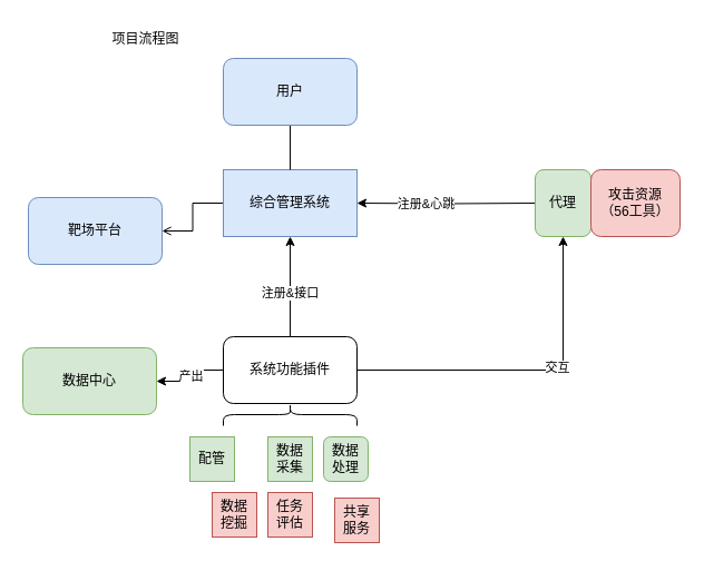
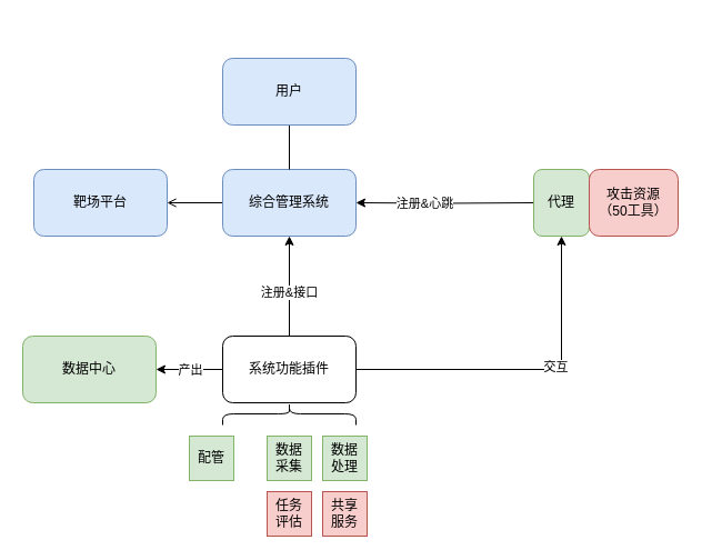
- <mxCell id="26" value="项目流程图" style="text;html=1;align=center;verticalAlign=middle;resizable=0;points=[];autosize=1;strokeColor=none;fillColor=none;" vertex="1" parent="1"><mxGeometry x="90" y="20" width="80" height="30" as="geometry" /></mxCell>
- <mxCell id="4" value="综合管理系统" style="whiteSpace=wrap;html=1;fillColor=#dae8fc;strokeColor=#6c8ebf;rounded=0;" vertex="1" parent="1"><mxGeometry x="200" y="152" width="120" height="60" as="geometry" /></mxCell>
+ <mxCell id="4" value="综合管理系统" style="rounded=1;whiteSpace=wrap;html=1;fillColor=#dae8fc;strokeColor=#6c8ebf;" vertex="1" parent="1"><mxGeometry x="200" y="152" width="120" height="60" as="geometry" /></mxCell>
- <mxCell id="25" value="攻击资源&lt;div&gt;（56工具）&lt;/div&gt;" style="rounded=1;whiteSpace=wrap;html=1;fillColor=#f8cecc;strokeColor=#b85450;" vertex="1" parent="1"><mxGeometry x="530" y="152" width="80" height="60" as="geometry" /></mxCell>
+ <mxCell id="25" value="攻击资源&lt;div&gt;（50工具）&lt;/div&gt;" style="rounded=1;whiteSpace=wrap;html=1;fillColor=#f8cecc;strokeColor=#b85450;" vertex="1" parent="1"><mxGeometry x="530" y="152" width="80" height="60" as="geometry" /></mxCell>
- <mxCell id="2" value="靶场平台" style="rounded=1;whiteSpace=wrap;html=1;fillColor=#dae8fc;strokeColor=#6c8ebf;" vertex="1" parent="1"><mxGeometry x="25" y="177" width="120" height="60" as="geometry" /></mxCell>
+ <mxCell id="2" value="靶场平台" style="rounded=1;whiteSpace=wrap;html=1;fillColor=#dae8fc;strokeColor=#6c8ebf;" vertex="1" parent="1"><mxGeometry x="30" y="152" width="120" height="60" as="geometry" /></mxCell>
- <mxCell id="22" value="数据中心" style="whiteSpace=wrap;html=1;rounded=1;fillColor=#d5e8d4;strokeColor=#82b366;" vertex="1" parent="1"><mxGeometry x="20" y="312" width="120" height="60" as="geometry" /></mxCell>
+ <mxCell id="22" value="数据中心" style="whiteSpace=wrap;html=1;rounded=1;fillColor=#d5e8d4;strokeColor=#82b366;" vertex="1" parent="1"><mxGeometry x="20" y="302" width="120" height="60" as="geometry" /></mxCell>
- <mxCell id="18" value="数据&lt;div&gt;处理&lt;/div&gt;" style="whiteSpace=wrap;html=1;aspect=fixed;fillColor=#d5e8d4;strokeColor=#82b366;rounded=1;" vertex="1" parent="1"><mxGeometry x="290" y="392" width="40" height="40" as="geometry" /></mxCell>
+ <mxCell id="18" value="数据&lt;div&gt;处理&lt;/div&gt;" style="whiteSpace=wrap;html=1;aspect=fixed;fillColor=#d5e8d4;strokeColor=#82b366;" vertex="1" parent="1"><mxGeometry x="290" y="392" width="40" height="40" as="geometry" /></mxCell>
- <mxCell id="19" value="数据&lt;div&gt;挖掘&lt;/div&gt;" style="whiteSpace=wrap;html=1;aspect=fixed;fillColor=#f8cecc;strokeColor=#b85450;" vertex="1" parent="1"><mxGeometry x="190" y="442" width="40" height="40" as="geometry" /></mxCell>
- <mxCell id="21" value="共享&lt;div&gt;服务&lt;/div&gt;" style="whiteSpace=wrap;html=1;aspect=fixed;fillColor=#f8cecc;strokeColor=#b85450;" vertex="1" parent="1"><mxGeometry x="300" y="447" width="40" height="40" as="geometry" /></mxCell>
+ <mxCell id="21" value="共享&lt;div&gt;服务&lt;/div&gt;" style="whiteSpace=wrap;html=1;aspect=fixed;fillColor=#f8cecc;strokeColor=#b85450;" vertex="1" parent="1"><mxGeometry x="290" y="442" width="40" height="40" as="geometry" /></mxCell>
